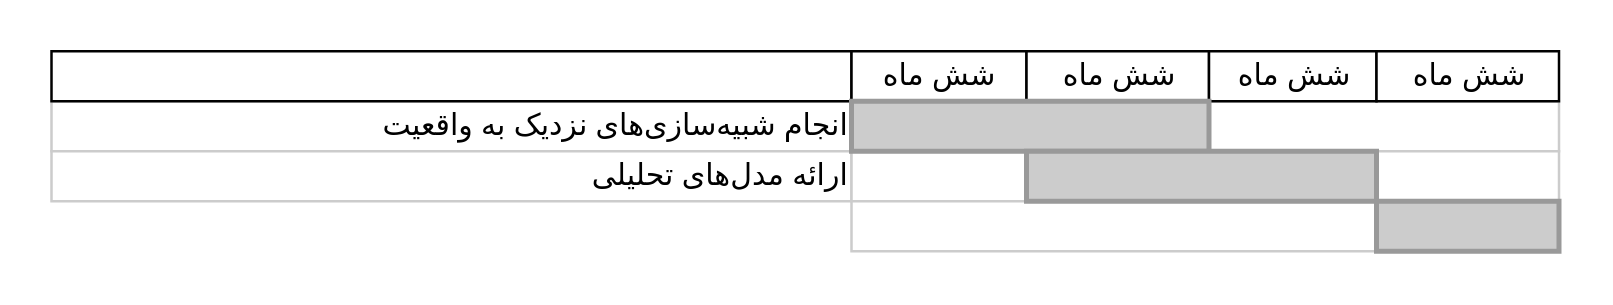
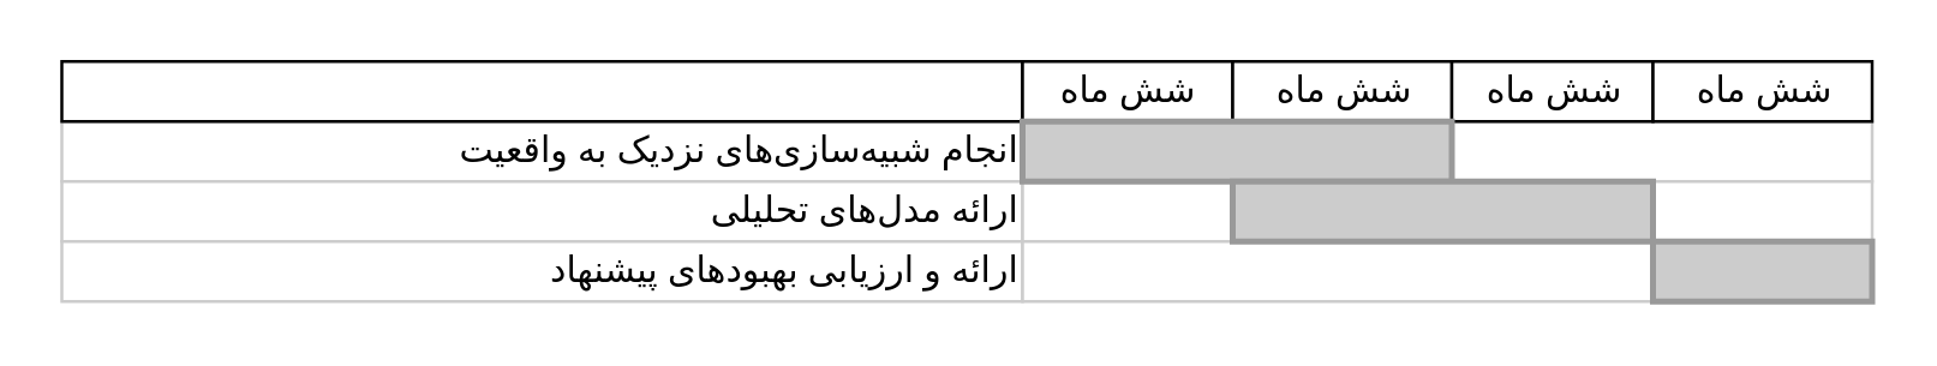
+ <mxCell id="4" value="ارائه و ارزیابی بهبودهای پیشنهاد" style="align=right;strokeColor=#CCCCCC;html=1;" parent="1" vertex="1"><mxGeometry x="20" y="80" width="320.0" height="20" as="geometry" /></mxCell>
